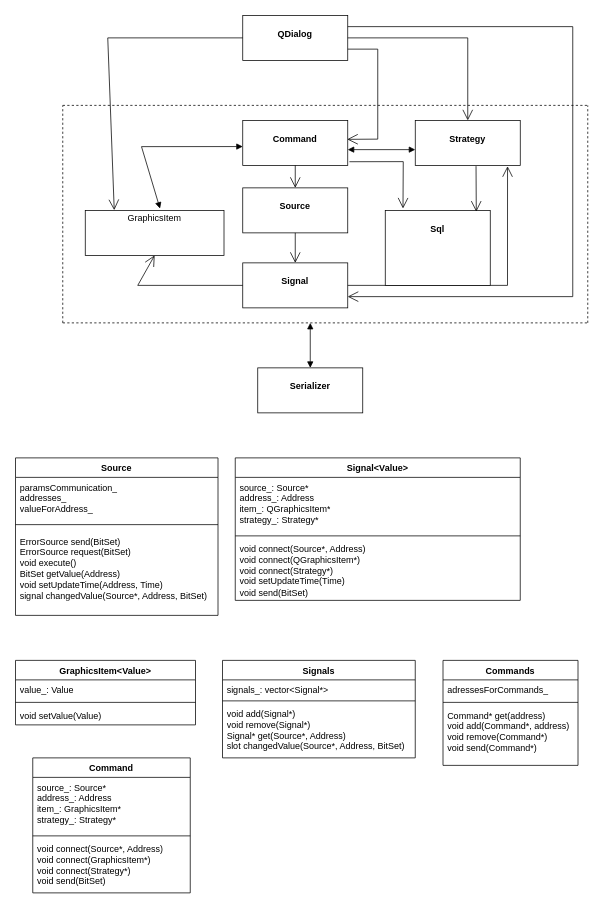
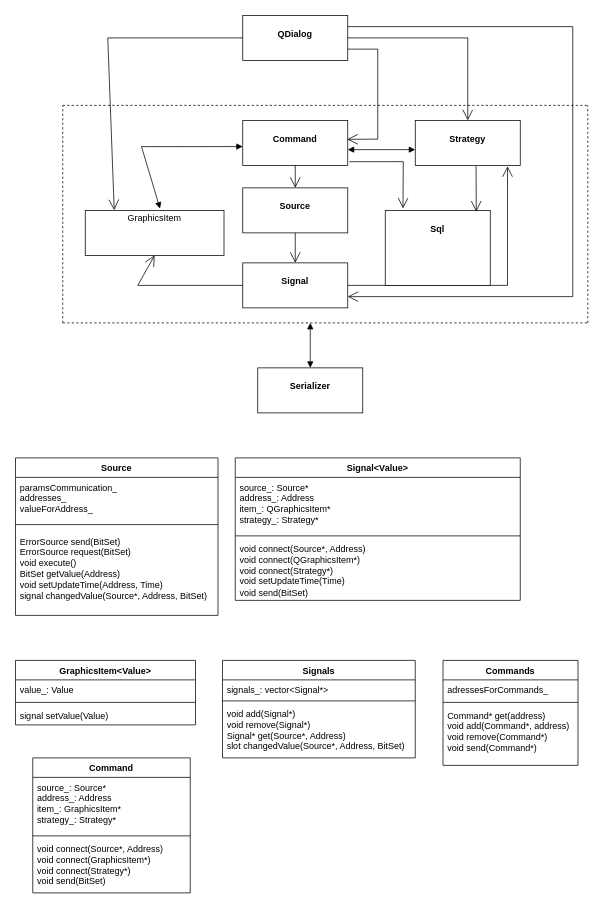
- <mxCell id="34" value="void setValue(Value)" style="text;strokeColor=none;fillColor=none;align=left;verticalAlign=top;spacingLeft=4;spacingRight=4;overflow=hidden;rotatable=0;points=[[0,0.5],[1,0.5]];portConstraint=eastwest;whiteSpace=wrap;html=1;" parent="31" vertex="1"><mxGeometry y="60" width="240" height="26" as="geometry" /></mxCell>
+ <mxCell id="34" value="signal setValue(Value)" style="text;strokeColor=none;fillColor=none;align=left;verticalAlign=top;spacingLeft=4;spacingRight=4;overflow=hidden;rotatable=0;points=[[0,0.5],[1,0.5]];portConstraint=eastwest;whiteSpace=wrap;html=1;" parent="31" vertex="1"><mxGeometry y="60" width="240" height="26" as="geometry" /></mxCell>
